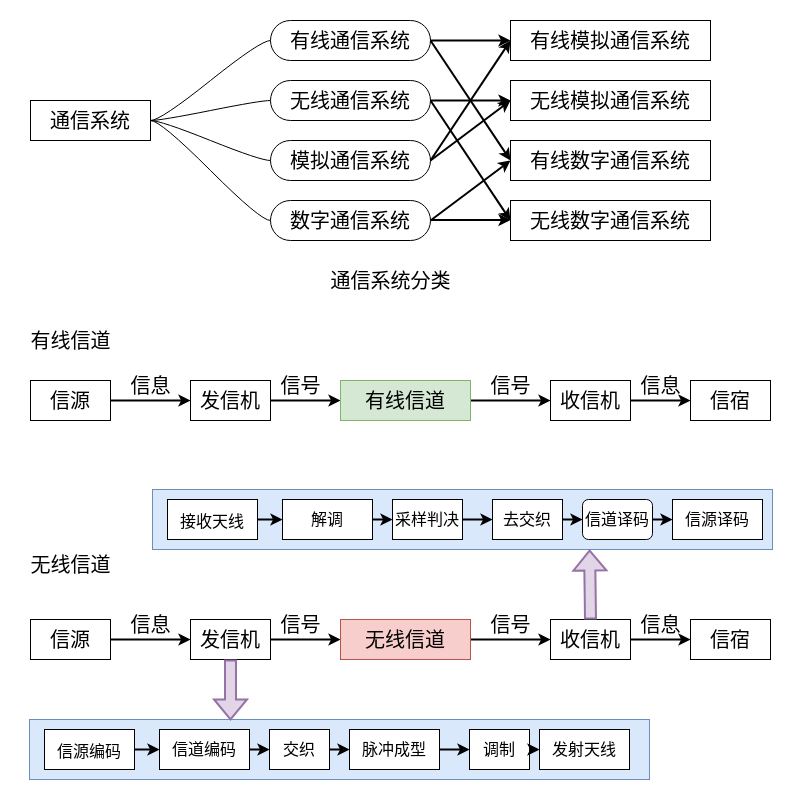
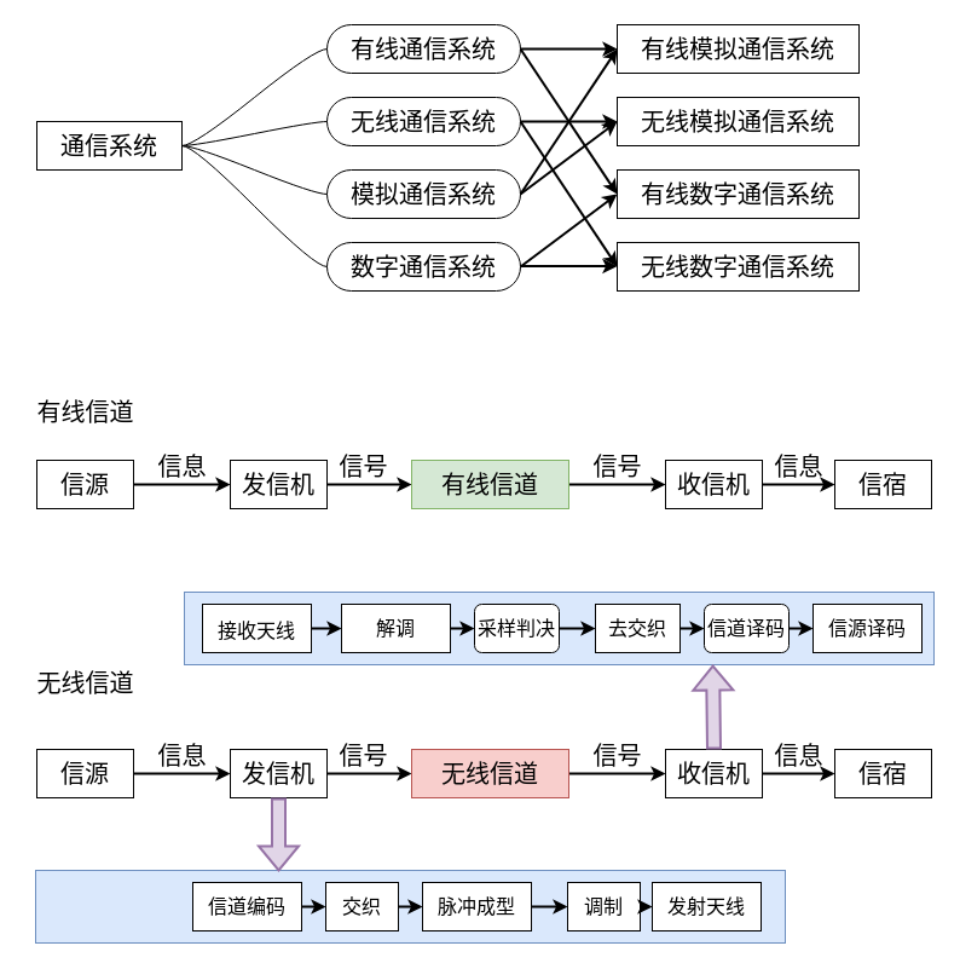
- <mxCell id="23" value="通信系统分类" style="text;html=1;align=center;verticalAlign=middle;resizable=0;points=[];autosize=1;strokeColor=none;fillColor=none;fontSize=20;" vertex="1" parent="1"><mxGeometry x="320" y="265" width="140" height="30" as="geometry" /></mxCell>
- <mxCell id="71" value="采样判决" style="rounded=0;whiteSpace=wrap;html=1;fontSize=16;" vertex="1" parent="66"><mxGeometry x="240" y="10" width="70" height="40" as="geometry" /></mxCell>
+ <mxCell id="71" value="采样判决" style="whiteSpace=wrap;html=1;fontSize=16;rounded=1;" vertex="1" parent="66"><mxGeometry x="240" y="10" width="70" height="40" as="geometry" /></mxCell>
- <mxCell id="54" value="&lt;font style=&quot;font-size: 16px&quot;&gt;信源编码&lt;/font&gt;" style="rounded=0;whiteSpace=wrap;html=1;fontSize=20;" vertex="1" parent="52"><mxGeometry x="15" y="10" width="90" height="40" as="geometry" /></mxCell>
- <mxCell id="56" style="edgeStyle=orthogonalEdgeStyle;rounded=0;orthogonalLoop=1;jettySize=auto;html=1;exitX=1;exitY=0.5;exitDx=0;exitDy=0;entryX=0;entryY=0.5;entryDx=0;entryDy=0;fontSize=16;strokeWidth=2;" edge="1" parent="52" source="54" target="55"><mxGeometry relative="1" as="geometry" /></mxCell>
